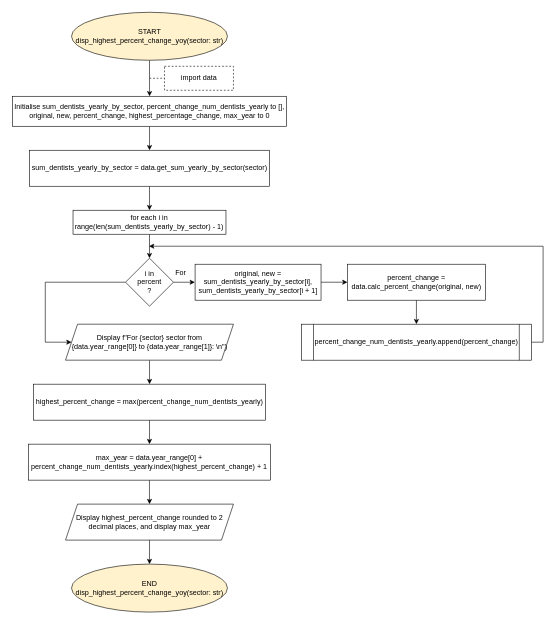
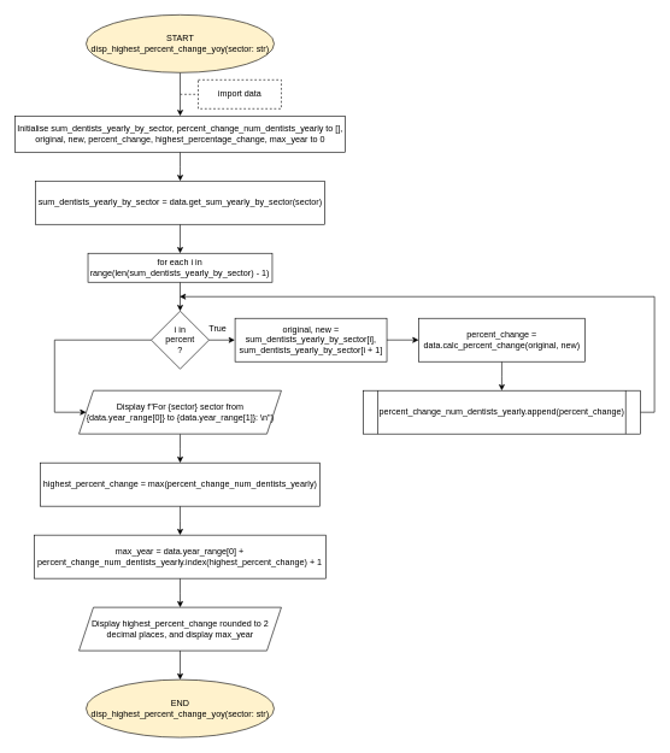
- <mxCell id="15" value="For" style="text;html=1;strokeColor=none;fillColor=none;align=center;verticalAlign=middle;whiteSpace=wrap;rounded=0;" vertex="1" parent="1"><mxGeometry x="271.25" y="440" width="60" height="30" as="geometry" /></mxCell>
+ <mxCell id="15" value="True" style="text;html=1;strokeColor=none;fillColor=none;align=center;verticalAlign=middle;whiteSpace=wrap;rounded=0;" vertex="1" parent="1"><mxGeometry x="271.25" y="440" width="60" height="30" as="geometry" /></mxCell>
